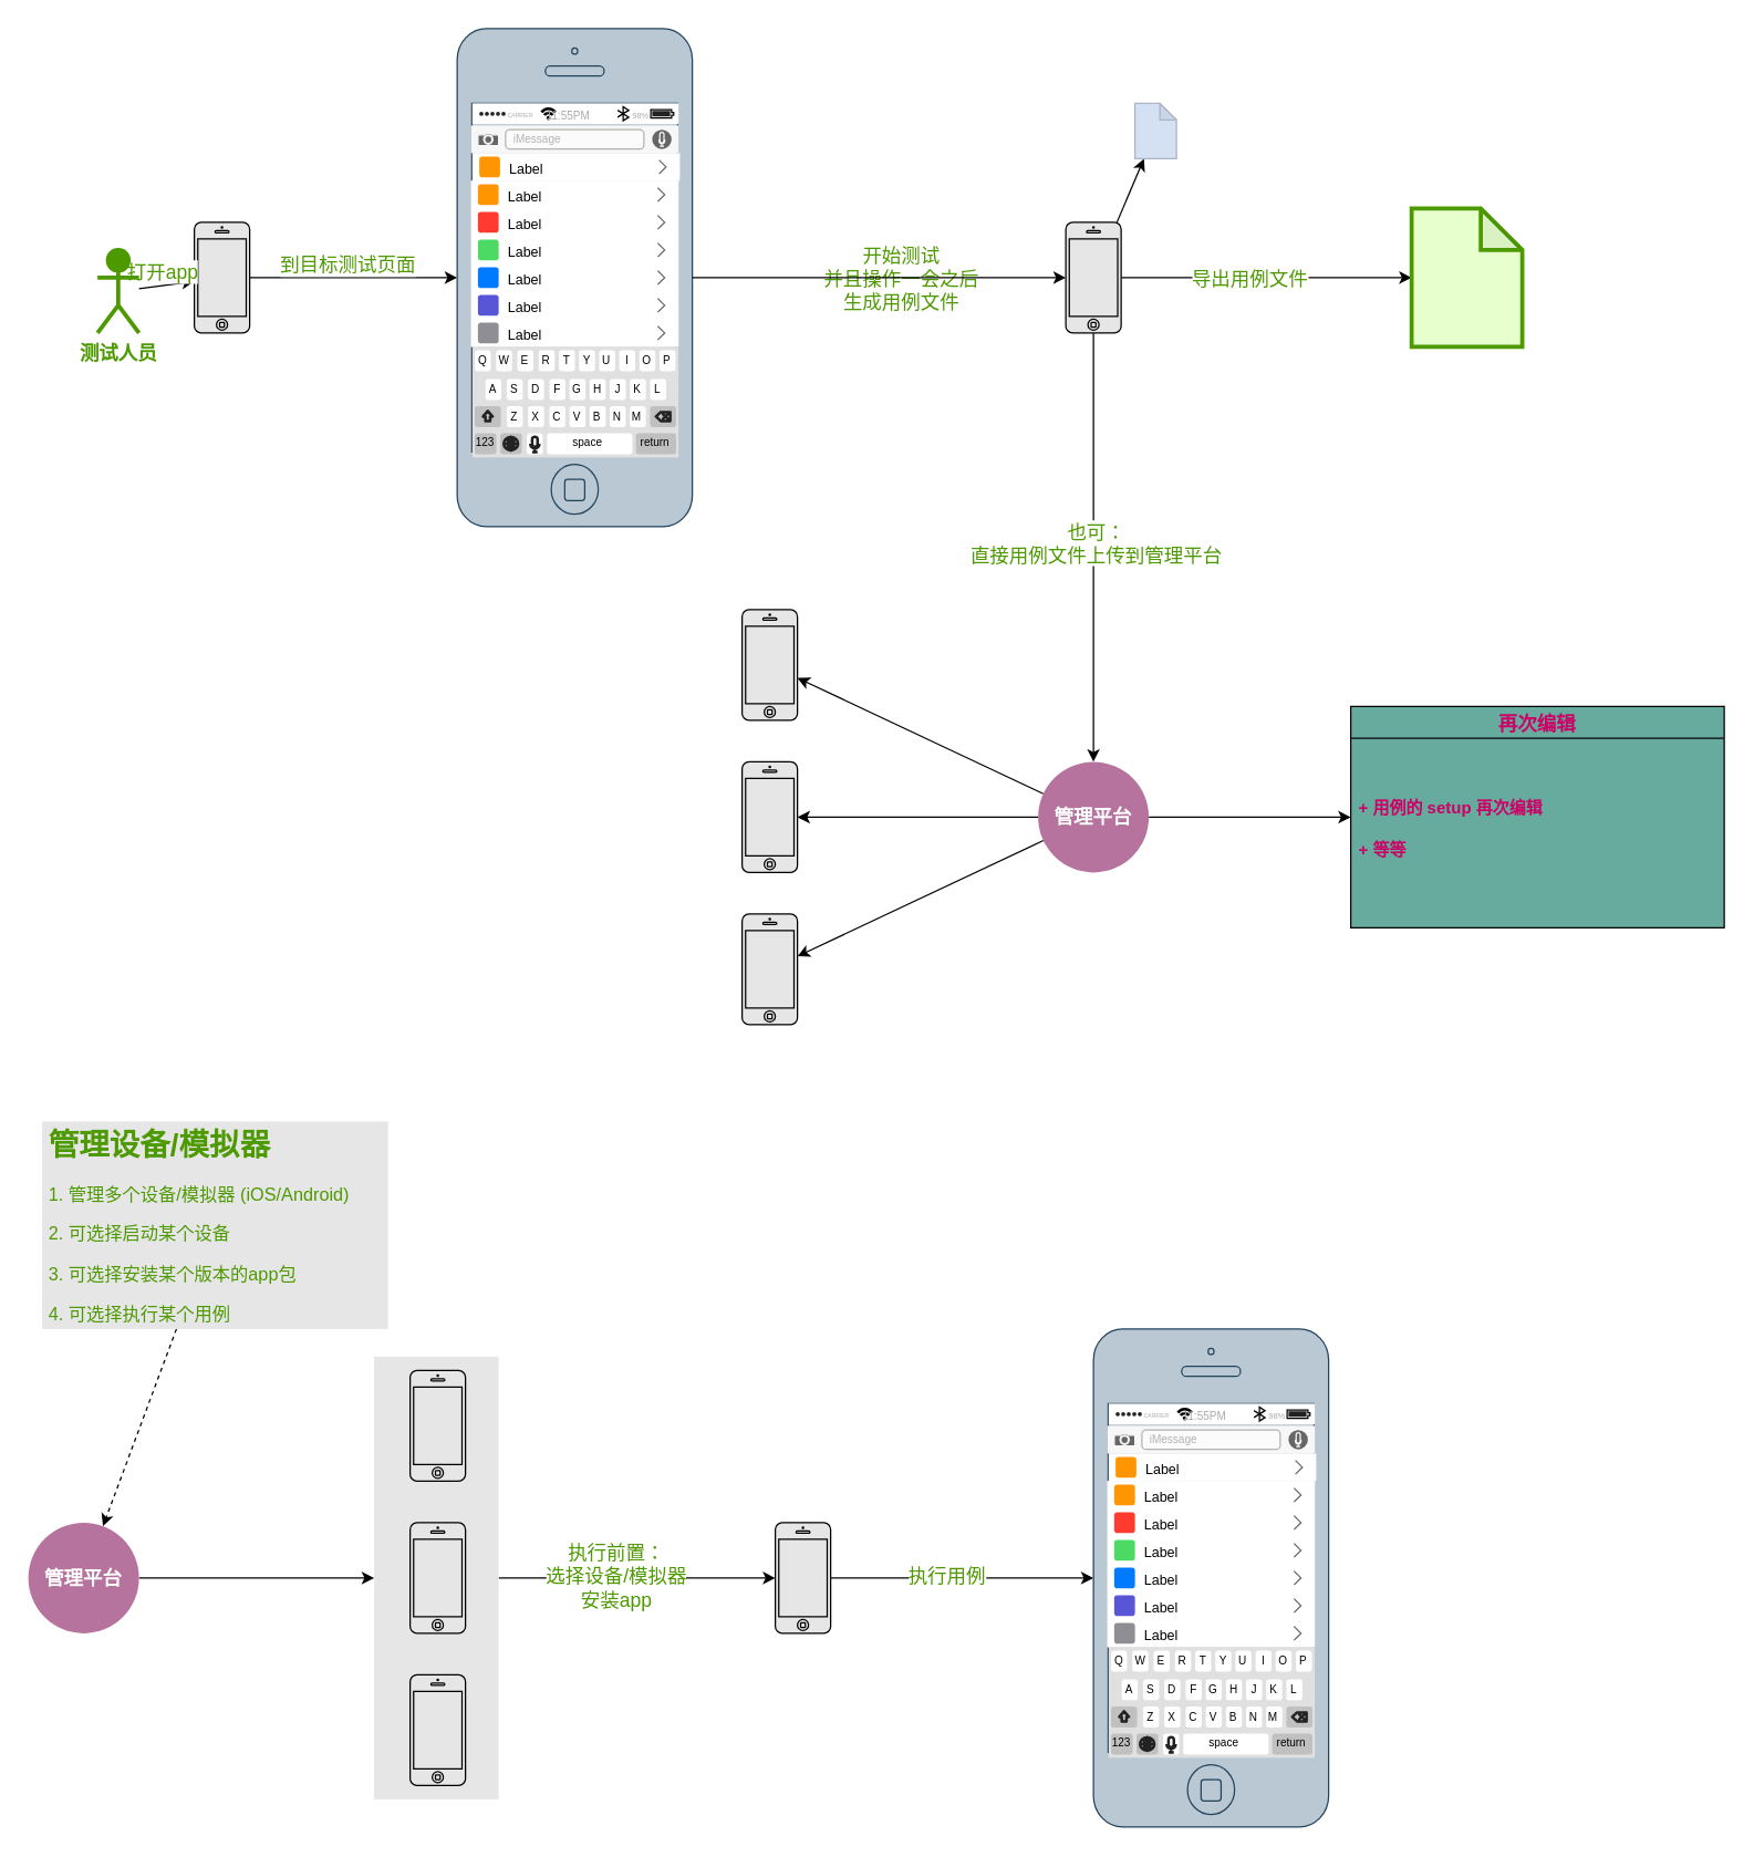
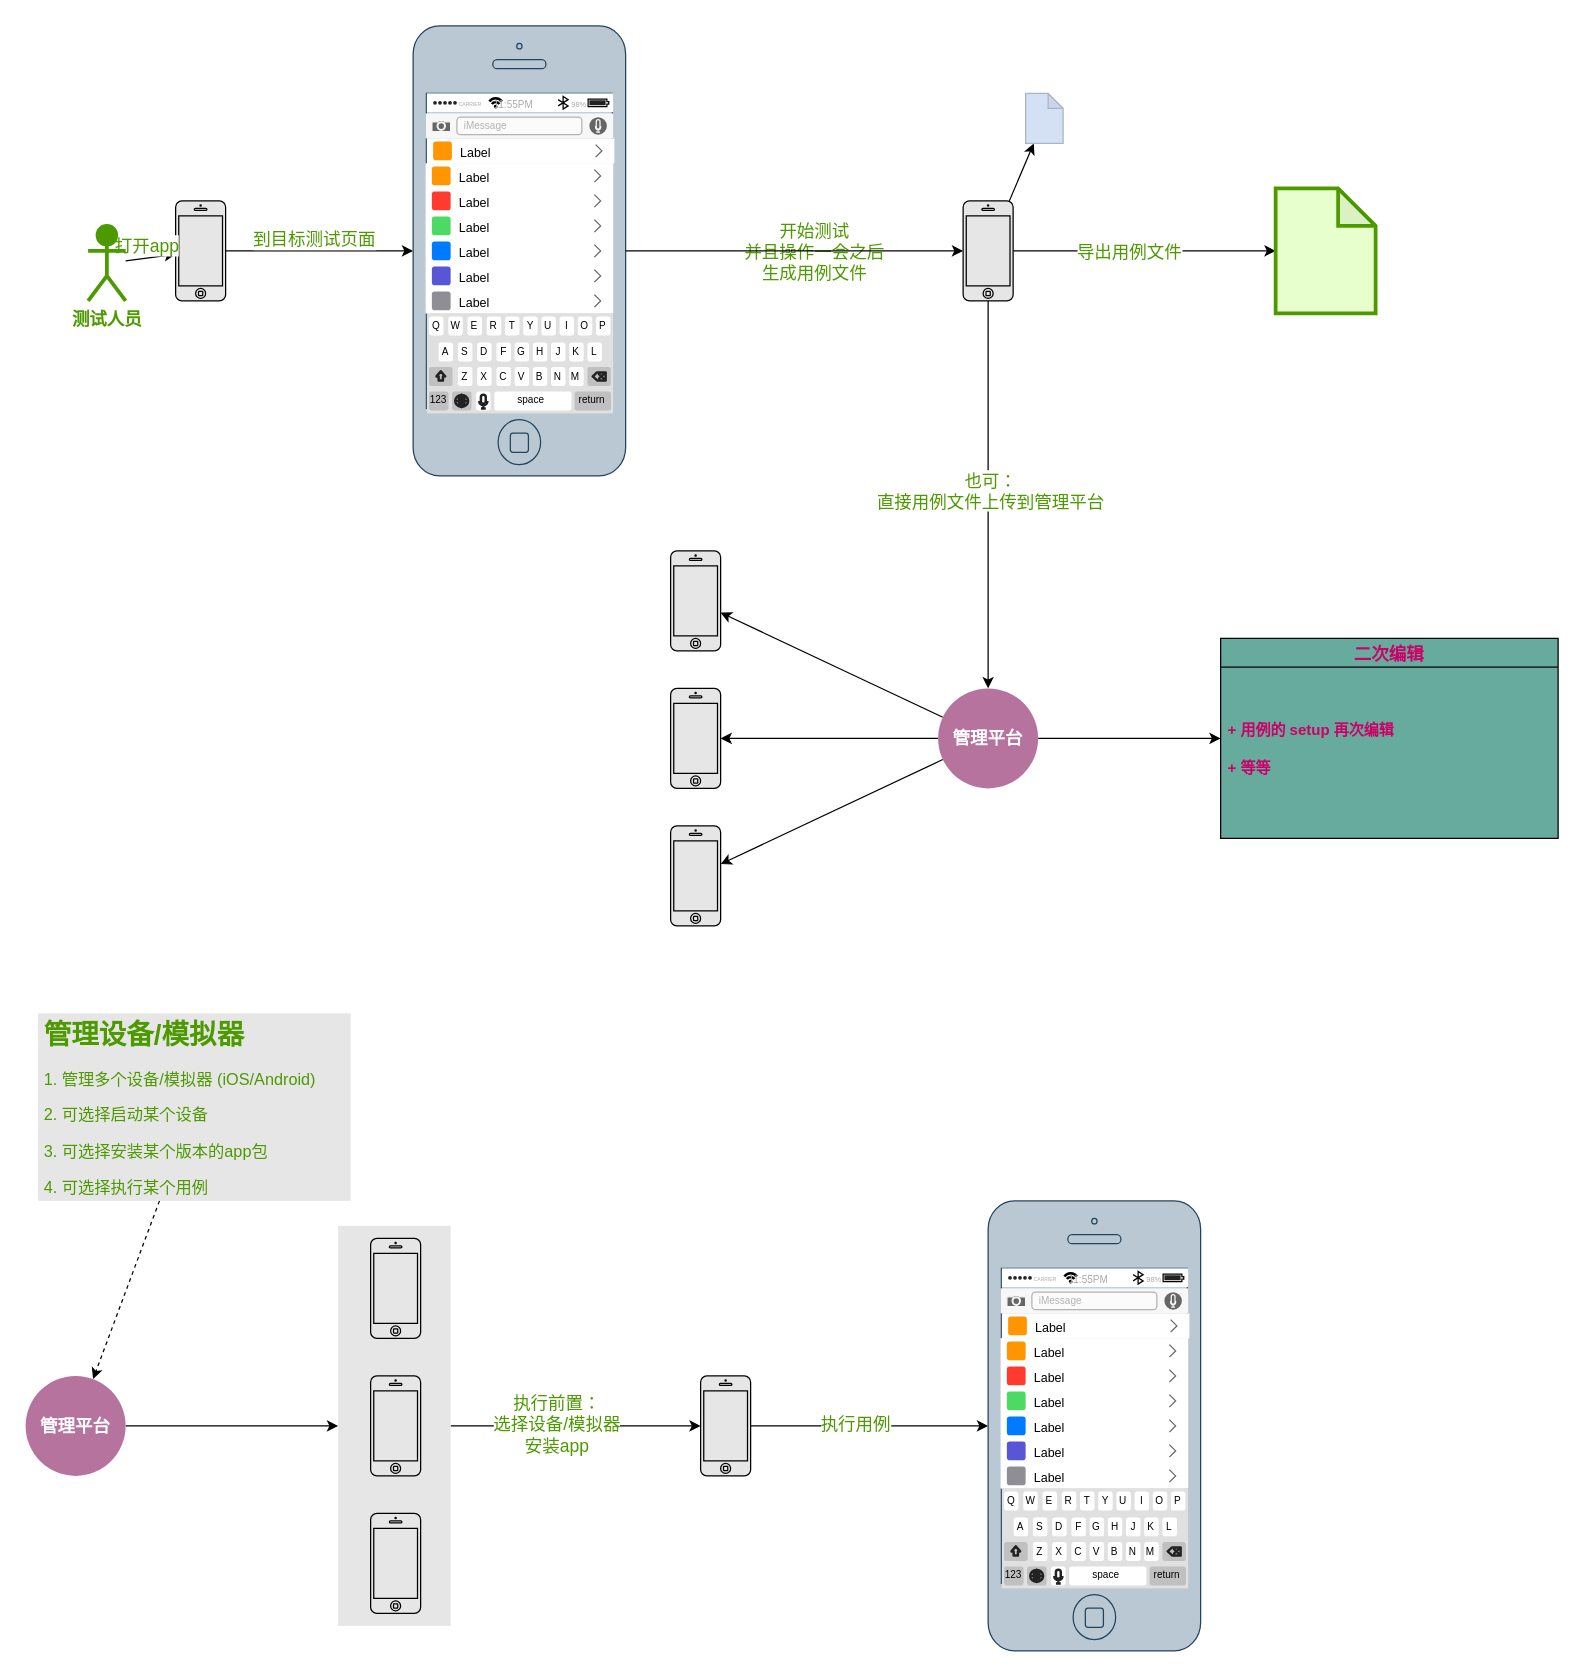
- <mxCell id="13" value="再次编辑" style="swimlane;fontSize=14;strokeColor=#000000;fillColor=#67AB9F;swimlaneFillColor=#67AB9F;fontColor=#CC0066;" vertex="1" parent="1"><mxGeometry x="976" y="510" width="270" height="160" as="geometry" /></mxCell>
+ <mxCell id="13" value="二次编辑" style="swimlane;fontSize=14;strokeColor=#000000;fillColor=#67AB9F;swimlaneFillColor=#67AB9F;fontColor=#CC0066;" vertex="1" parent="1"><mxGeometry x="976" y="510" width="270" height="160" as="geometry" /></mxCell>
